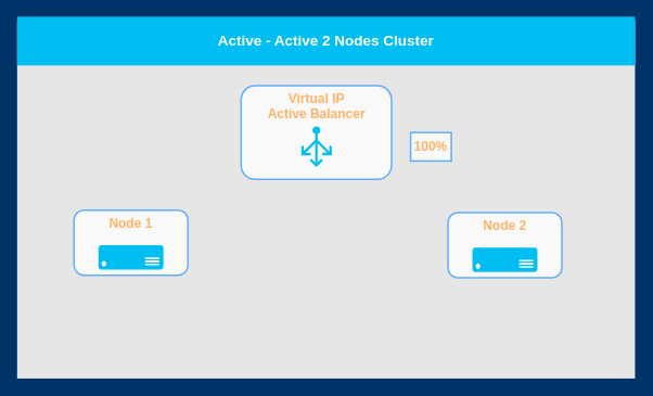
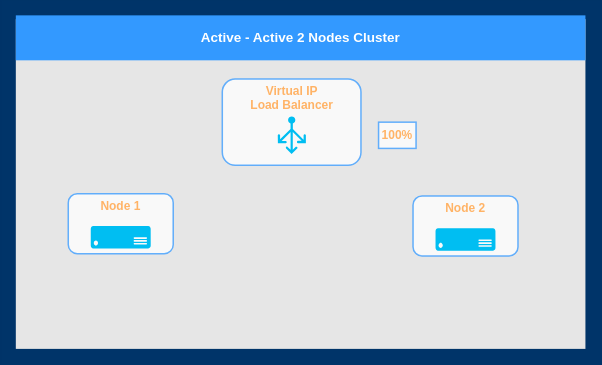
- <mxCell id="3" value="Active - Active 2 Nodes Cluster" style="whiteSpace=wrap;html=1;dashed=1;strokeColor=none;strokeWidth=2;fillColor=#00bef2;fontFamily=Helvetica;fontSize=18;fontColor=#FFFFFF;fontStyle=1;rounded=0;shadow=0;comic=0;" parent="1" vertex="1"><mxGeometry x="20" y="20" width="760" height="60" as="geometry" /></mxCell>
+ <mxCell id="3" value="Active - Active 2 Nodes Cluster" style="whiteSpace=wrap;html=1;dashed=1;strokeColor=none;strokeWidth=2;fillColor=#3399FF;fontFamily=Helvetica;fontSize=18;fontColor=#FFFFFF;fontStyle=1;rounded=0;shadow=0;comic=0;" parent="1" vertex="1"><mxGeometry x="20" y="20" width="760" height="60" as="geometry" /></mxCell>
- <mxCell id="5" value="&lt;div style=&quot;font-size: 16px&quot;&gt;&lt;font style=&quot;font-size: 16px&quot;&gt;Virtual IP&lt;/font&gt;&lt;/div&gt;&lt;div style=&quot;font-size: 16px&quot;&gt;&lt;font style=&quot;font-size: 16px&quot;&gt;Active Balancer&lt;br&gt;&lt;/font&gt;&lt;/div&gt;&lt;div style=&quot;font-size: 16px&quot;&gt;&lt;font style=&quot;font-size: 16px&quot;&gt;&lt;br&gt;&lt;/font&gt;&lt;/div&gt;" style="rounded=1;whiteSpace=wrap;html=1;strokeColor=#3399FF;strokeWidth=2;fillColor=#FFFFFF;fontFamily=Helvetica;fontSize=14;fontColor=#FFB366;opacity=75;verticalAlign=top;fontStyle=1" parent="1" vertex="1"><mxGeometry x="295.5" y="105" width="185" height="115" as="geometry" /></mxCell>
+ <mxCell id="5" value="&lt;div style=&quot;font-size: 16px&quot;&gt;&lt;font style=&quot;font-size: 16px&quot;&gt;Virtual IP&lt;/font&gt;&lt;/div&gt;&lt;div style=&quot;font-size: 16px&quot;&gt;&lt;font style=&quot;font-size: 16px&quot;&gt;Load Balancer&lt;br&gt;&lt;/font&gt;&lt;/div&gt;&lt;div style=&quot;font-size: 16px&quot;&gt;&lt;font style=&quot;font-size: 16px&quot;&gt;&lt;br&gt;&lt;/font&gt;&lt;/div&gt;" style="rounded=1;whiteSpace=wrap;html=1;strokeColor=#3399FF;strokeWidth=2;fillColor=#FFFFFF;fontFamily=Helvetica;fontSize=14;fontColor=#FFB366;opacity=75;verticalAlign=top;fontStyle=1" parent="1" vertex="1"><mxGeometry x="295.5" y="105" width="185" height="115" as="geometry" /></mxCell>
